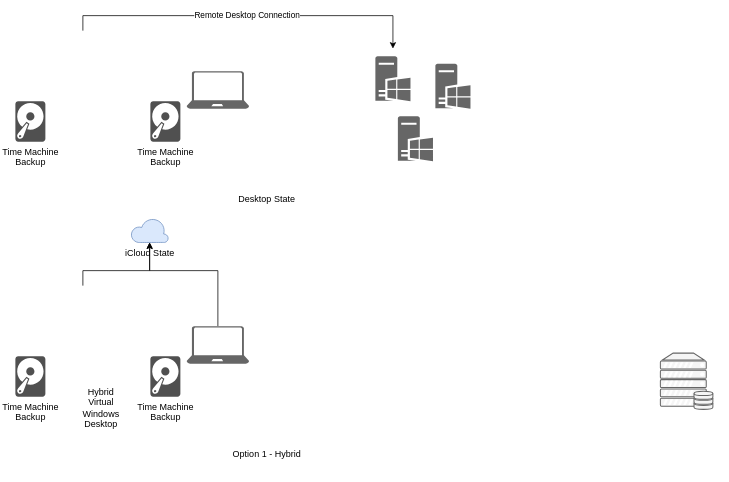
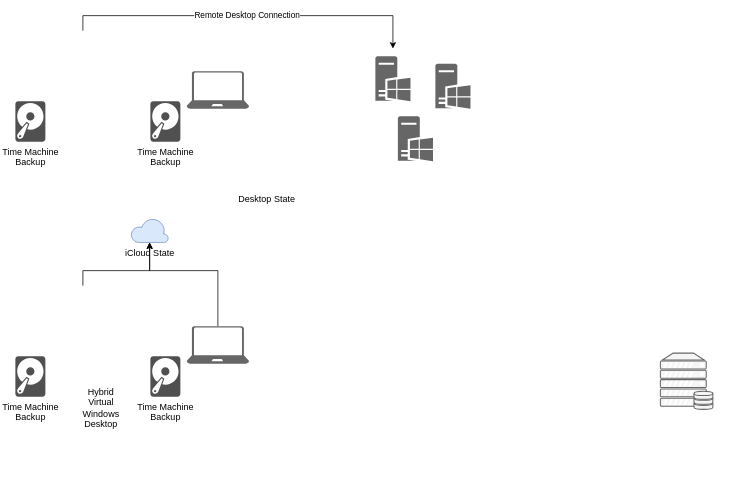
- <mxCell id="18" value="Option 1 - Hybrid" style="text;html=1;align=center;verticalAlign=middle;resizable=0;points=[];autosize=1;strokeColor=none;fillColor=none;" vertex="1" parent="1"><mxGeometry x="300" y="590" width="110" height="30" as="geometry" /></mxCell>
